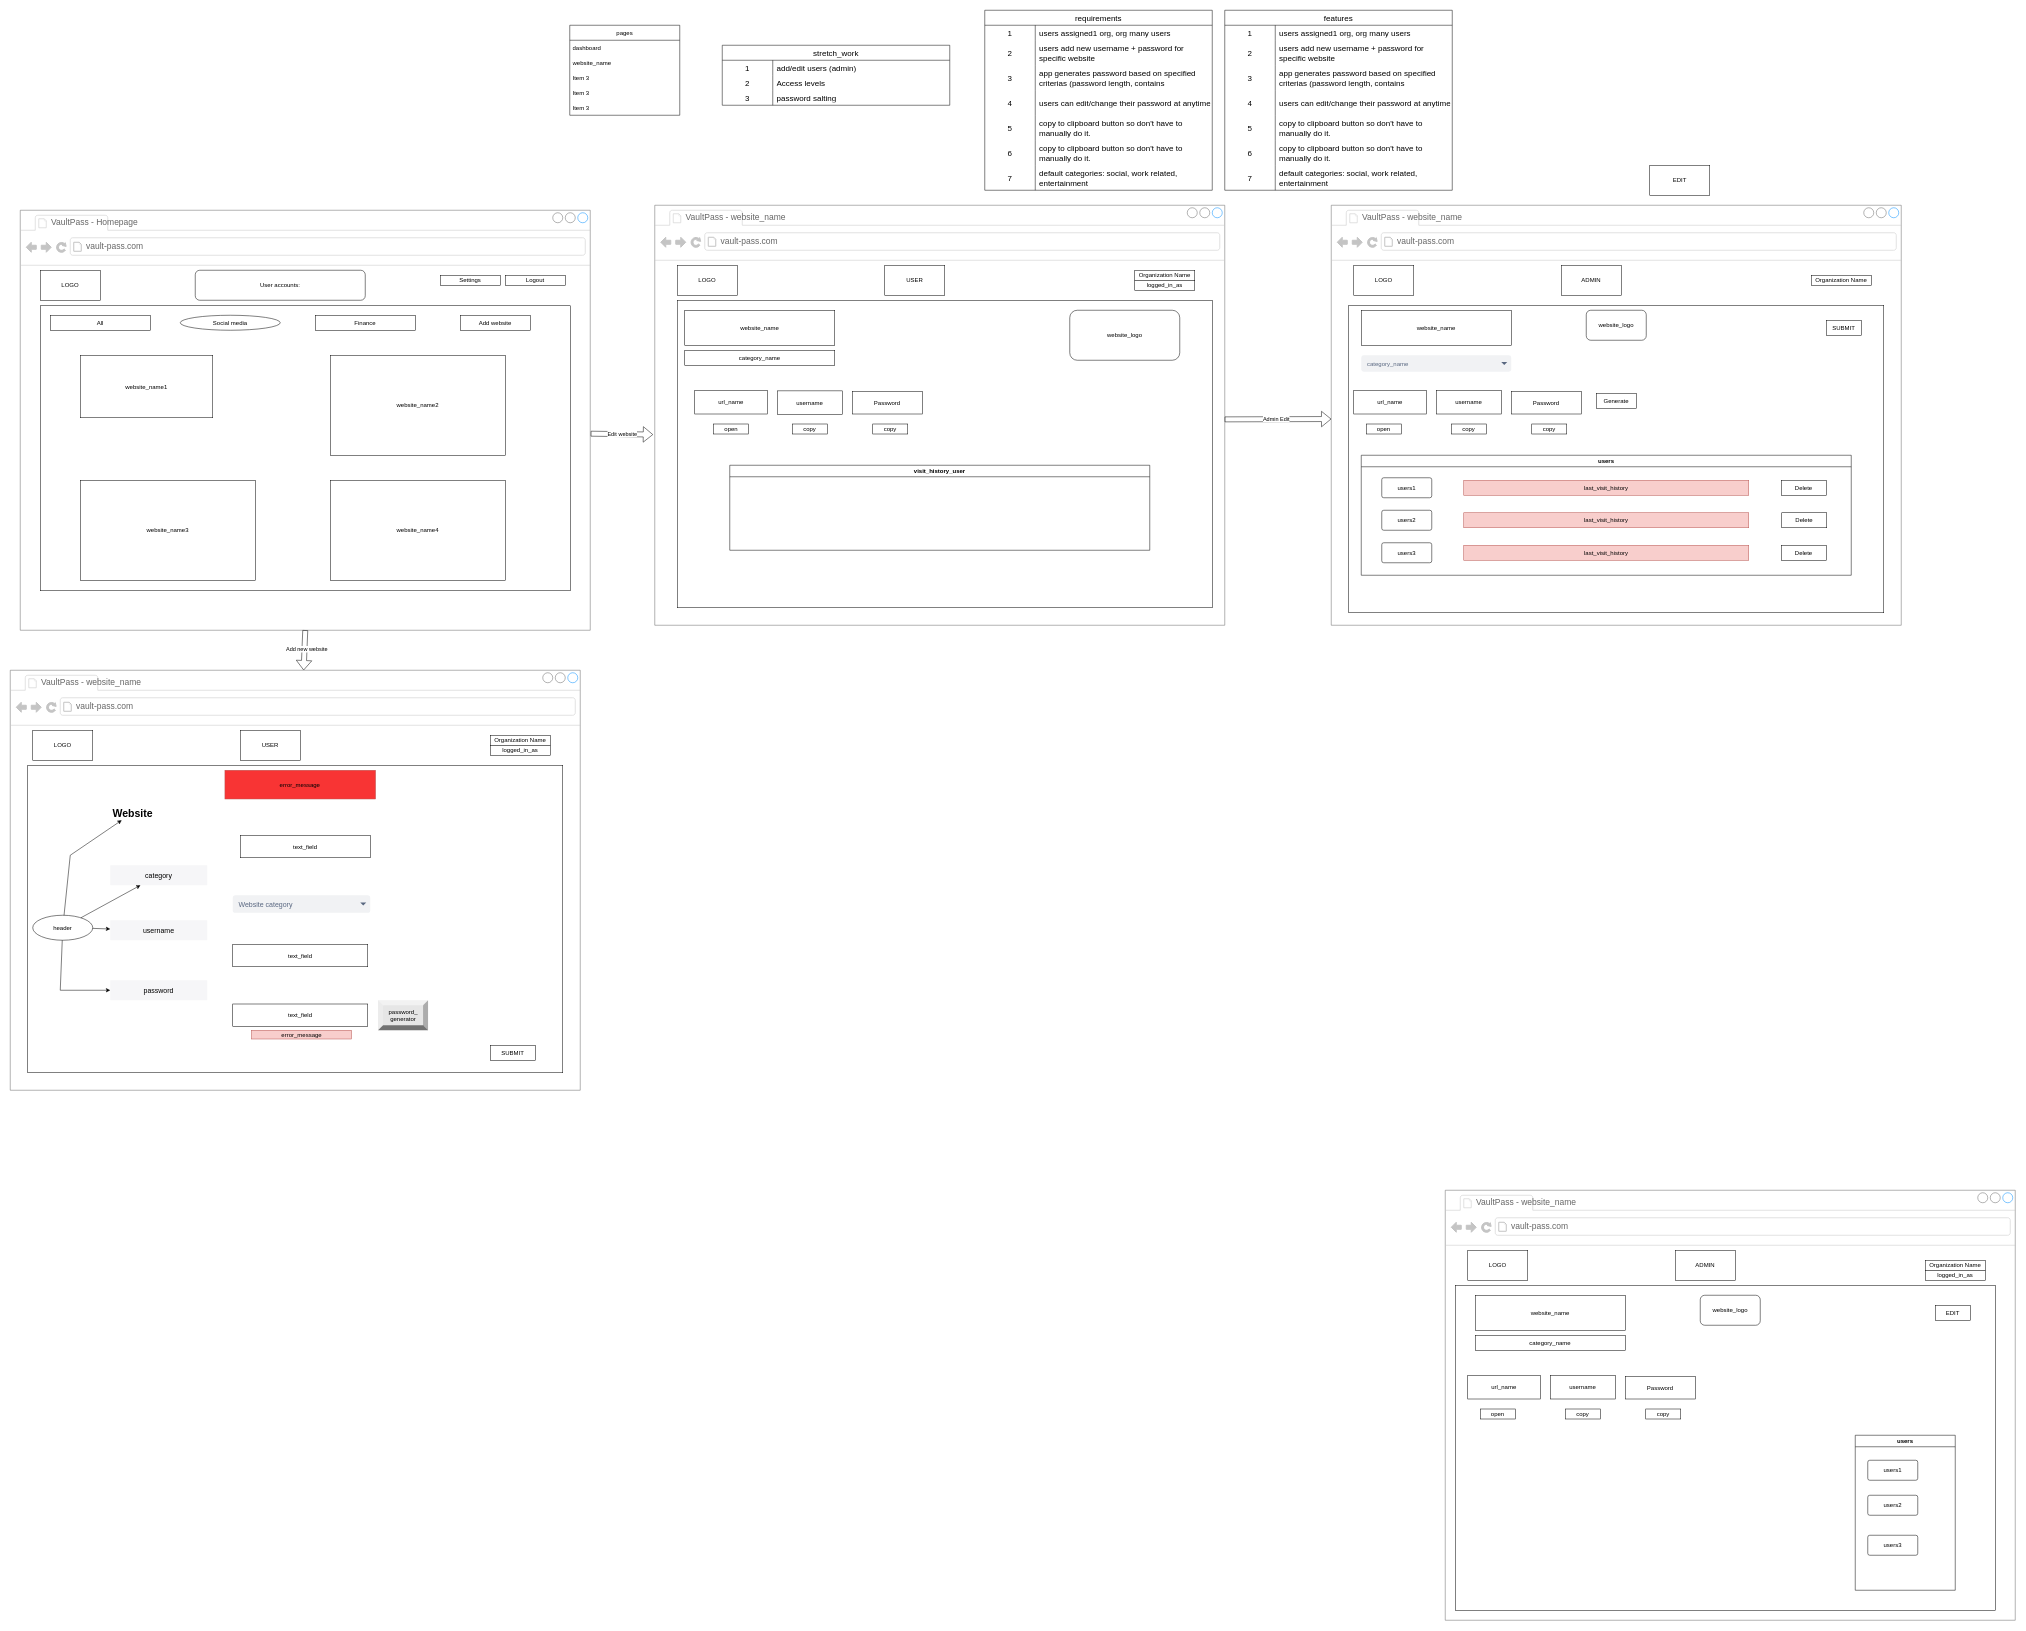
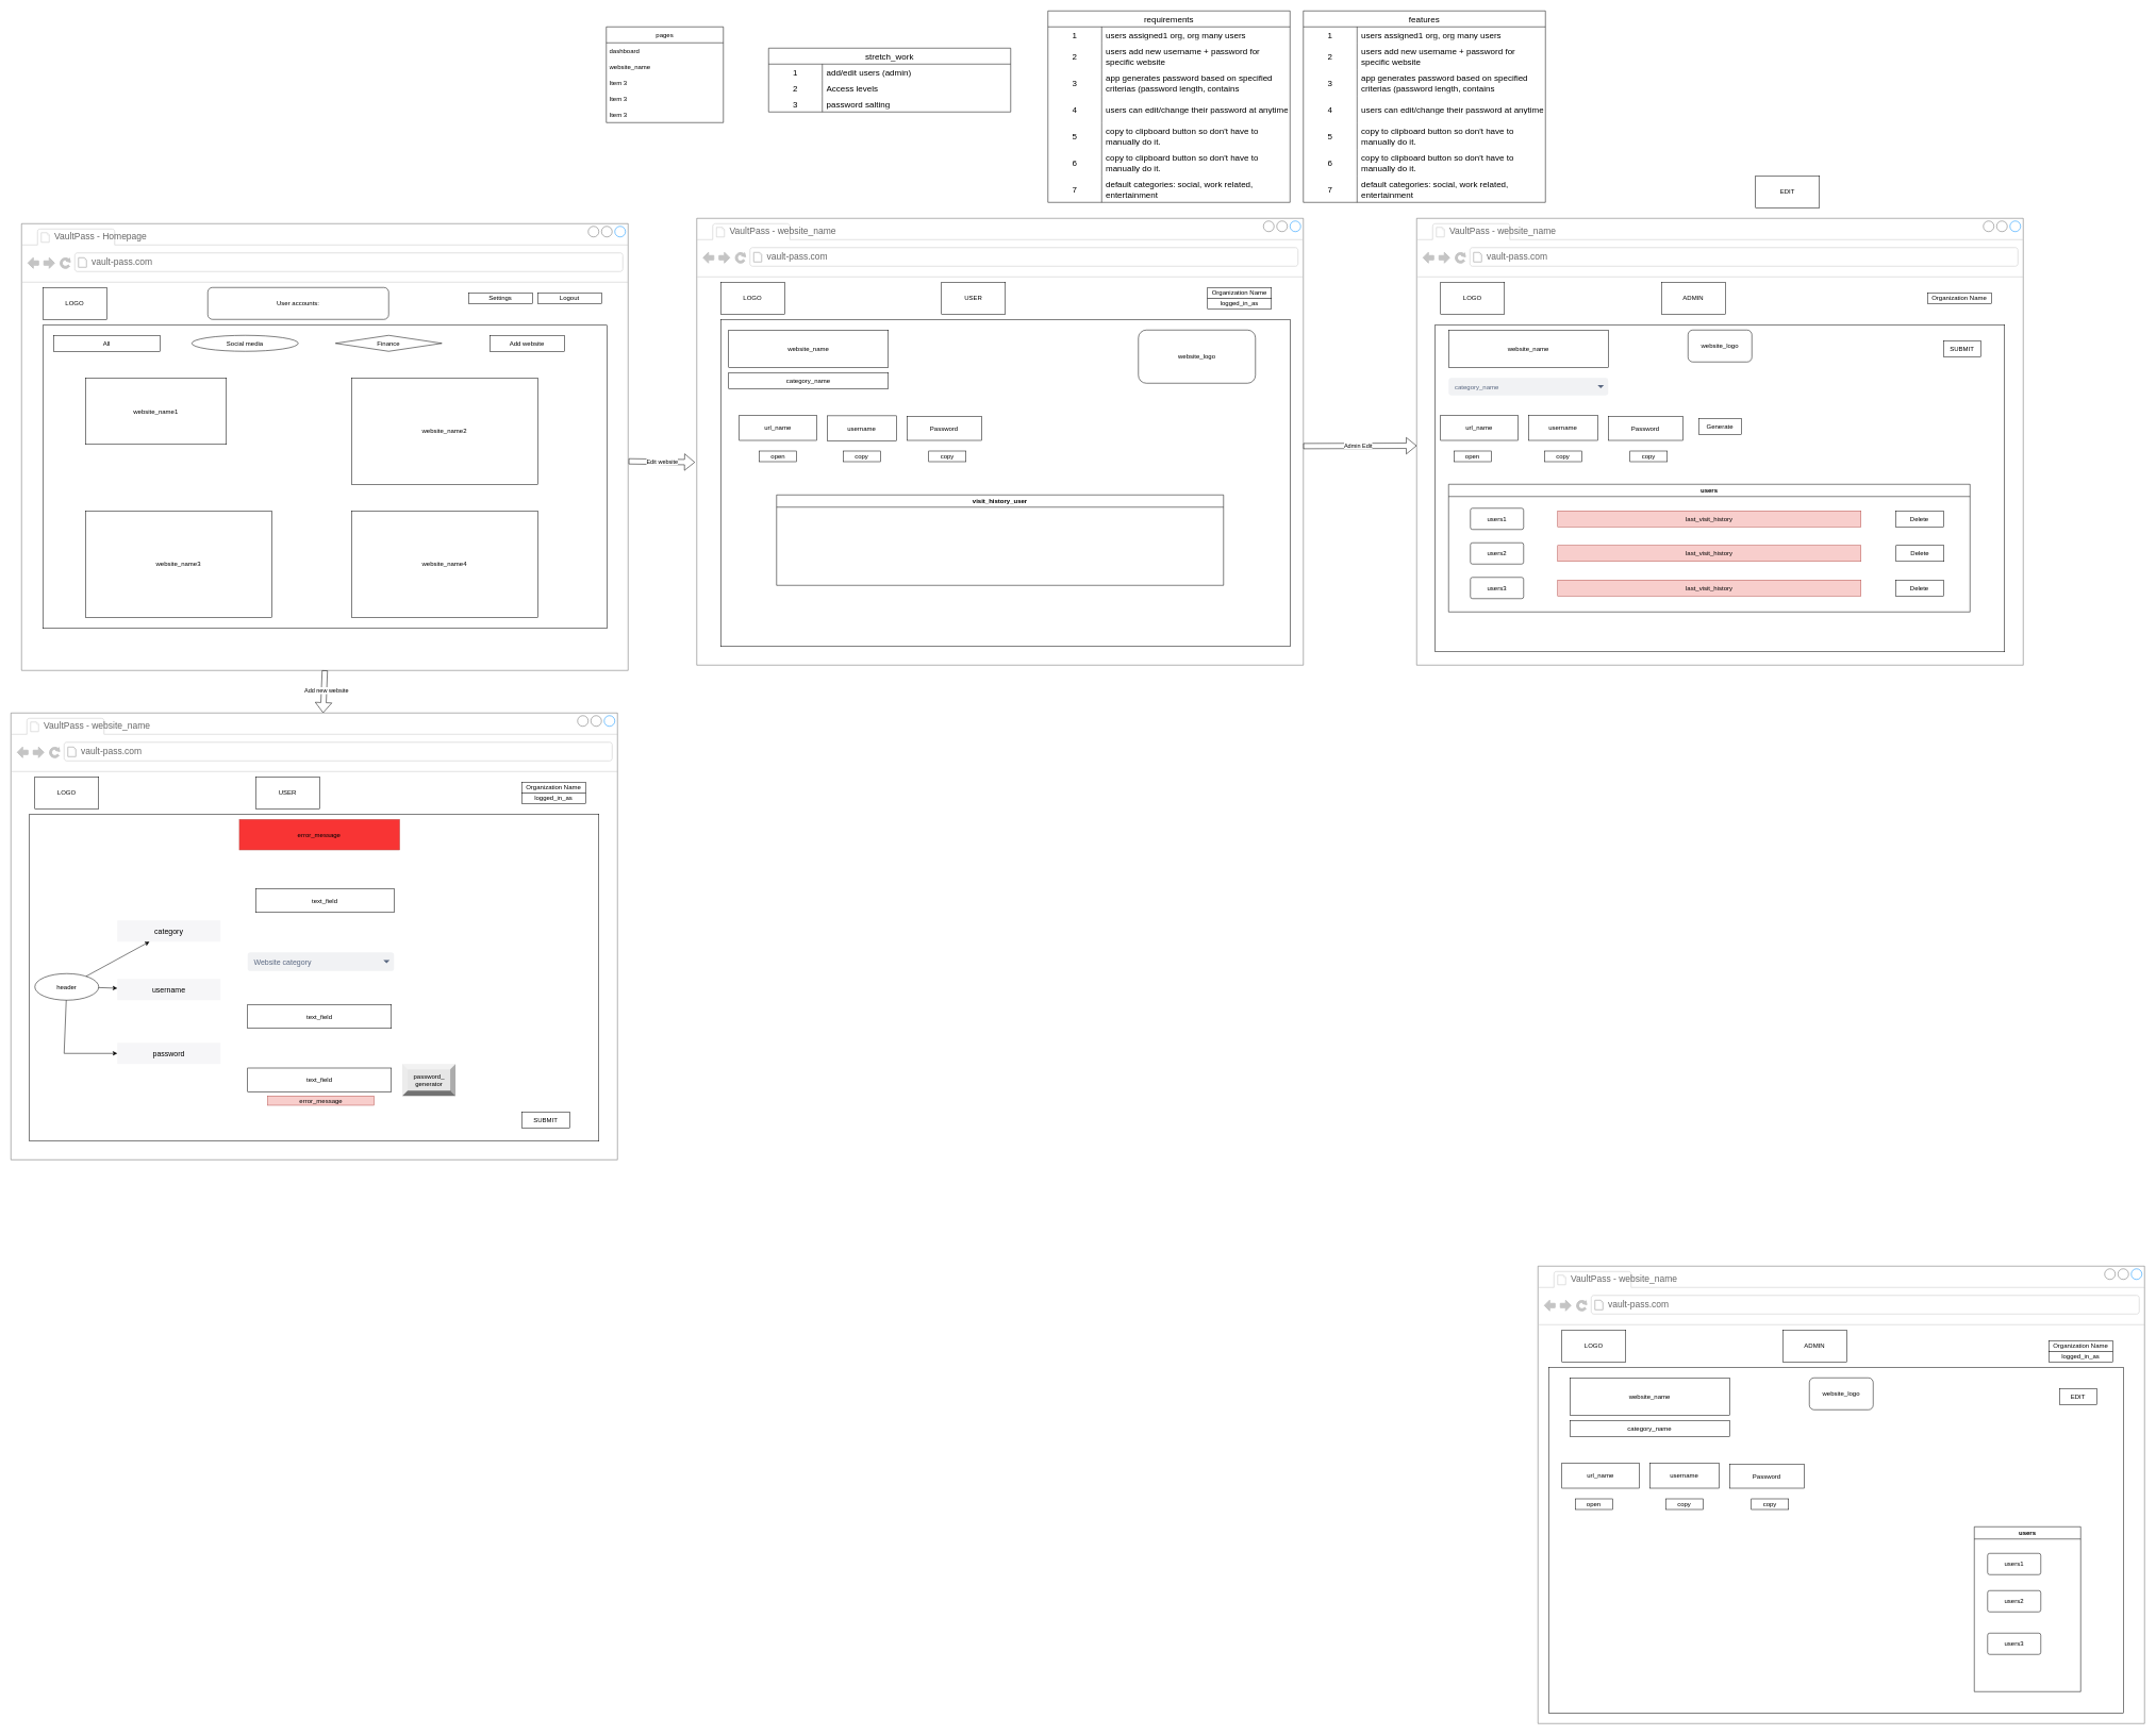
- <mxCell id="13" value="Finance" style="rounded=0;whiteSpace=wrap;html=1;" parent="2" vertex="1"><mxGeometry x="590" y="210" width="200" height="30" as="geometry" /></mxCell>
+ <mxCell id="13" value="Finance" style="rhombus;whiteSpace=wrap;html=1;" parent="2" vertex="1"><mxGeometry x="590" y="210" width="200" height="30" as="geometry" /></mxCell>
- <mxCell id="133" value="Website" style="text;html=1;align=center;verticalAlign=middle;whiteSpace=wrap;rounded=0;fontSize=21;fontStyle=1" parent="111" vertex="1"><mxGeometry x="200" y="270" width="90" height="30" as="geometry" /></mxCell>
- <mxCell id="136" value="" style="endArrow=classic;html=1;rounded=0;" parent="111" source="135" target="133" edge="1"><mxGeometry width="50" height="50" relative="1" as="geometry"><mxPoint x="100" y="425" as="sourcePoint" /><mxPoint x="150" y="375" as="targetPoint" /><Array as="points"><mxPoint x="120" y="370" /></Array></mxGeometry></mxCell>
